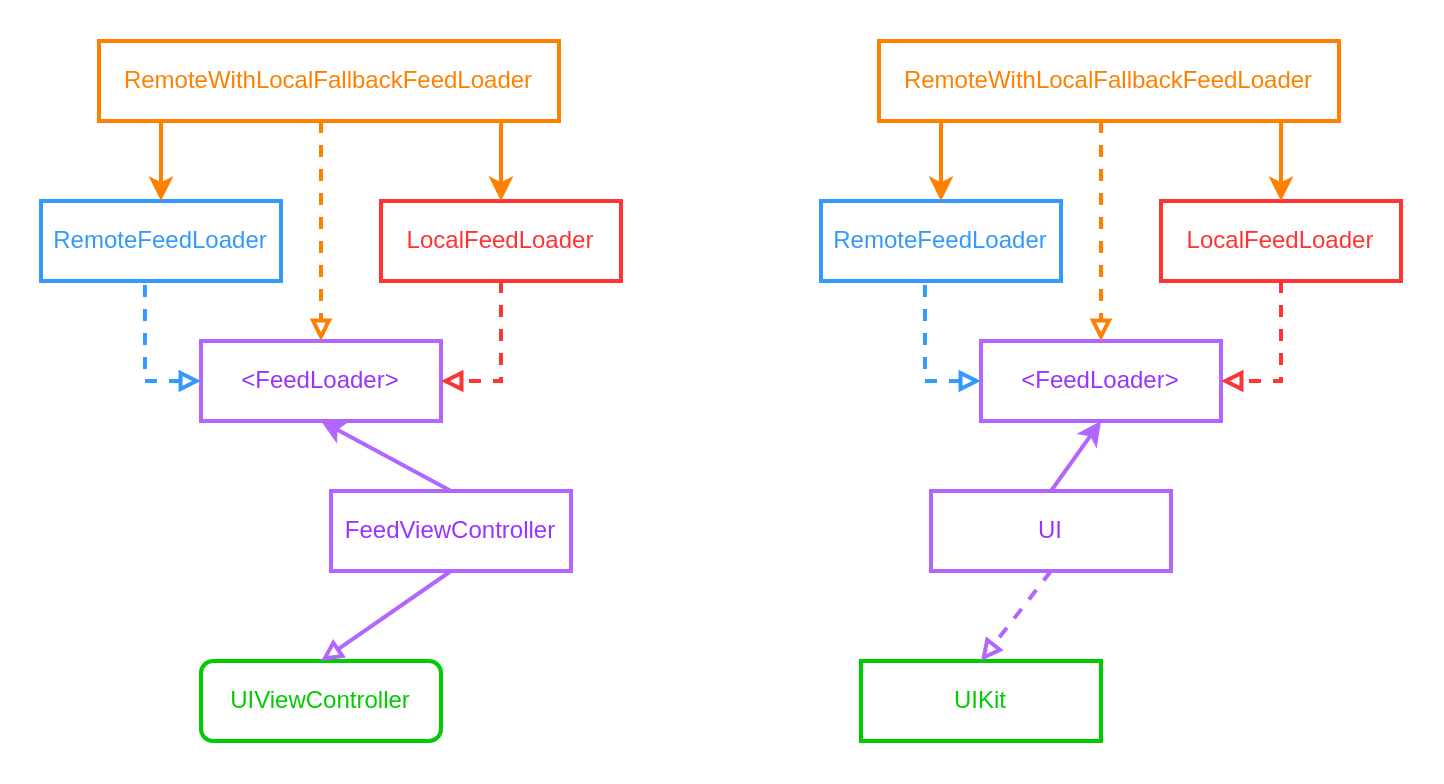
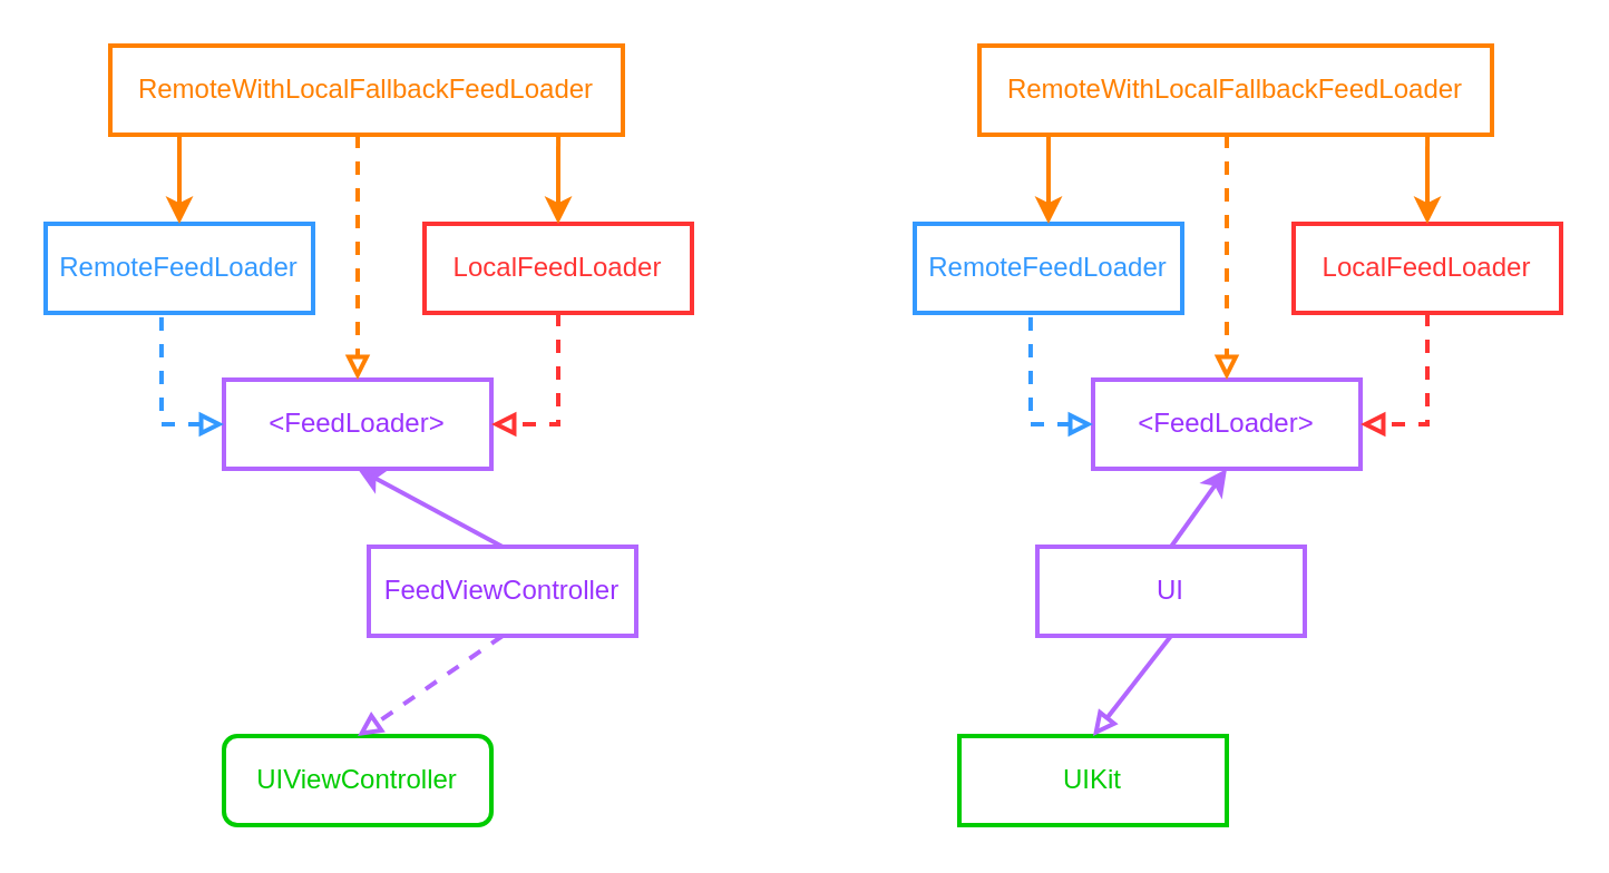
- <mxCell id="4" value="" style="endArrow=block;html=1;rounded=0;entryX=0.5;entryY=0;entryDx=0;entryDy=0;exitX=0.5;exitY=1;exitDx=0;exitDy=0;strokeWidth=2;strokeColor=#B266FF;endFill=0;" parent="1" source="2" target="3" edge="1"><mxGeometry width="50" height="50" relative="1" as="geometry"><mxPoint x="140" y="300" as="sourcePoint" /><mxPoint x="190" y="250" as="targetPoint" /></mxGeometry></mxCell>
+ <mxCell id="4" value="" style="endArrow=block;html=1;rounded=0;entryX=0.5;entryY=0;entryDx=0;entryDy=0;exitX=0.5;exitY=1;exitDx=0;exitDy=0;strokeWidth=2;strokeColor=#B266FF;endFill=0;dashed=1;" parent="1" source="2" target="3" edge="1"><mxGeometry width="50" height="50" relative="1" as="geometry"><mxPoint x="140" y="300" as="sourcePoint" /><mxPoint x="190" y="250" as="targetPoint" /></mxGeometry></mxCell>
- <mxCell id="17" value="" style="endArrow=block;html=1;rounded=0;entryX=0.5;entryY=0;entryDx=0;entryDy=0;exitX=0.5;exitY=1;exitDx=0;exitDy=0;strokeWidth=2;strokeColor=#B266FF;endFill=0;dashed=1;" parent="1" source="15" target="16" edge="1"><mxGeometry width="50" height="50" relative="1" as="geometry"><mxPoint x="530" y="300" as="sourcePoint" /><mxPoint x="580" y="250" as="targetPoint" /></mxGeometry></mxCell>
+ <mxCell id="17" value="" style="endArrow=block;html=1;rounded=0;entryX=0.5;entryY=0;entryDx=0;entryDy=0;exitX=0.5;exitY=1;exitDx=0;exitDy=0;strokeWidth=2;strokeColor=#B266FF;endFill=0;" parent="1" source="15" target="16" edge="1"><mxGeometry width="50" height="50" relative="1" as="geometry"><mxPoint x="530" y="300" as="sourcePoint" /><mxPoint x="580" y="250" as="targetPoint" /></mxGeometry></mxCell>
